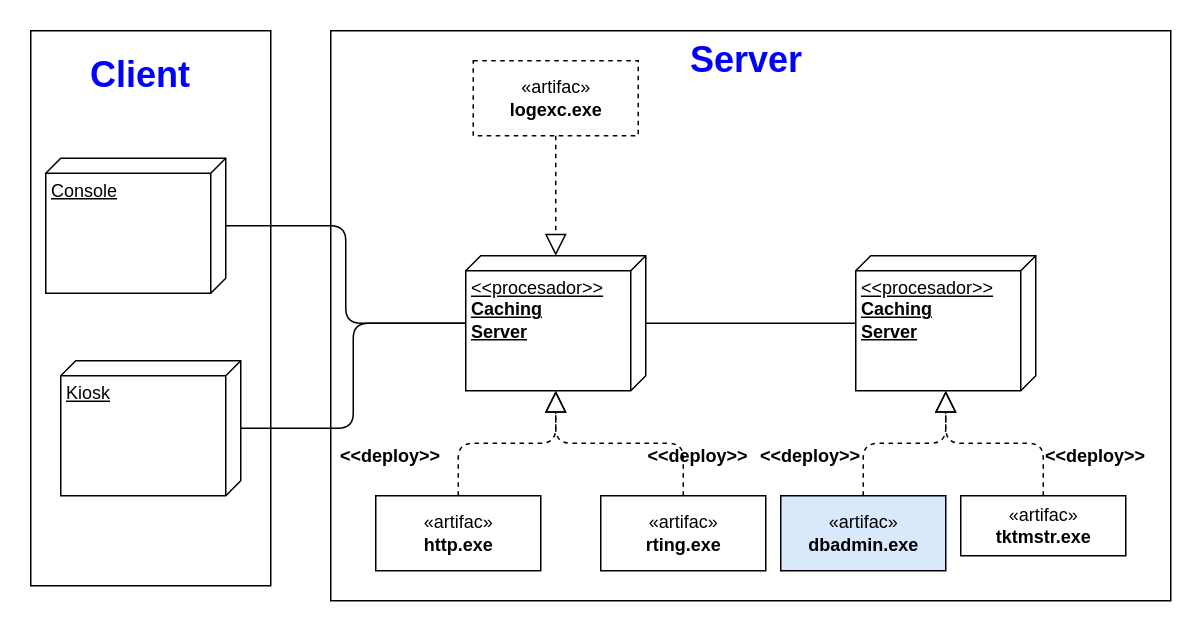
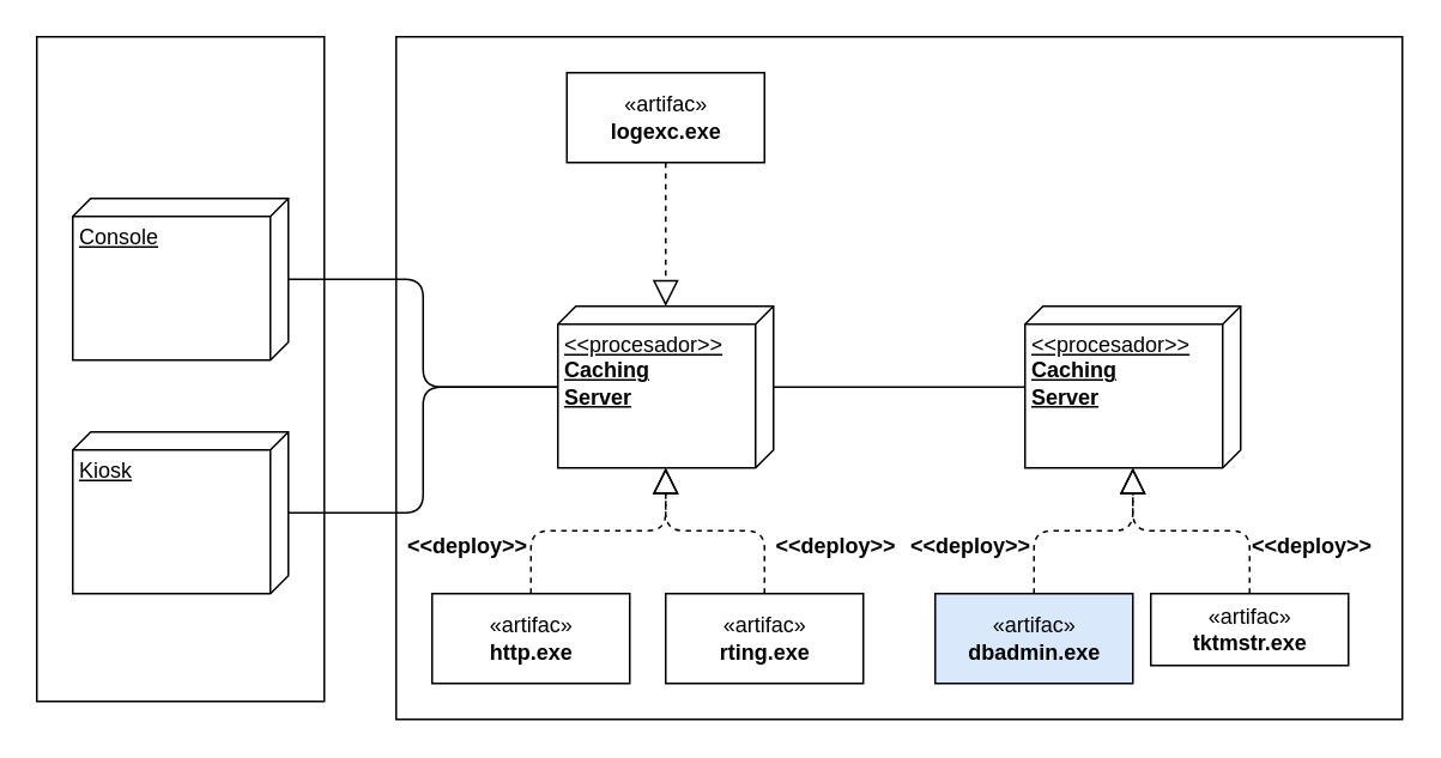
- <mxCell id="6" value="&lt;h1&gt;Server&lt;/h1&gt;" style="text;html=1;strokeColor=none;fillColor=none;spacing=5;spacingTop=-20;whiteSpace=wrap;overflow=hidden;rounded=0;fontColor=#0000FF;" vertex="1" parent="1"><mxGeometry x="455" y="20" width="90" height="40" as="geometry" /></mxCell>
- <mxCell id="26" value="&lt;h1&gt;Client&lt;/h1&gt;" style="text;html=1;strokeColor=none;fillColor=none;spacing=5;spacingTop=-20;whiteSpace=wrap;overflow=hidden;rounded=0;fontColor=#0000FF;" vertex="1" parent="1"><mxGeometry x="55" y="30" width="90" height="40" as="geometry" /></mxCell>
- <mxCell id="7" value="«artifac»&lt;br&gt;&lt;b&gt;logexc.exe&lt;/b&gt;" style="html=1;dashed=1;" vertex="1" parent="1"><mxGeometry x="315" y="40" width="110" height="50" as="geometry" /></mxCell>
+ <mxCell id="7" value="«artifac»&lt;br&gt;&lt;b&gt;logexc.exe&lt;/b&gt;" style="html=1;" vertex="1" parent="1"><mxGeometry x="315" y="40" width="110" height="50" as="geometry" /></mxCell>
- <mxCell id="3" value="Console" style="verticalAlign=top;align=left;spacingTop=8;spacingLeft=2;spacingRight=12;shape=cube;size=10;direction=south;fontStyle=4;html=1;" vertex="1" parent="1"><mxGeometry x="30" y="105" width="120" height="90" as="geometry" /></mxCell>
+ <mxCell id="3" value="Console" style="verticalAlign=top;align=left;spacingTop=8;spacingLeft=2;spacingRight=12;shape=cube;size=10;direction=south;fontStyle=4;html=1;" vertex="1" parent="1"><mxGeometry x="40" y="110" width="120" height="90" as="geometry" /></mxCell>
- <mxCell id="8" value="«artifac»&lt;br&gt;&lt;b&gt;http.exe&lt;/b&gt;" style="html=1;" vertex="1" parent="1"><mxGeometry x="250" y="330" width="110" height="50" as="geometry" /></mxCell>
+ <mxCell id="8" value="«artifac»&lt;br&gt;&lt;b&gt;http.exe&lt;/b&gt;" style="html=1;" vertex="1" parent="1"><mxGeometry x="240" y="330" width="110" height="50" as="geometry" /></mxCell>
- <mxCell id="9" value="«artifac»&lt;br&gt;&lt;b&gt;rting.exe&lt;/b&gt;" style="html=1;" vertex="1" parent="1"><mxGeometry x="400" y="330" width="110" height="50" as="geometry" /></mxCell>
+ <mxCell id="9" value="«artifac»&lt;br&gt;&lt;b&gt;rting.exe&lt;/b&gt;" style="html=1;" vertex="1" parent="1"><mxGeometry x="370" y="330" width="110" height="50" as="geometry" /></mxCell>
